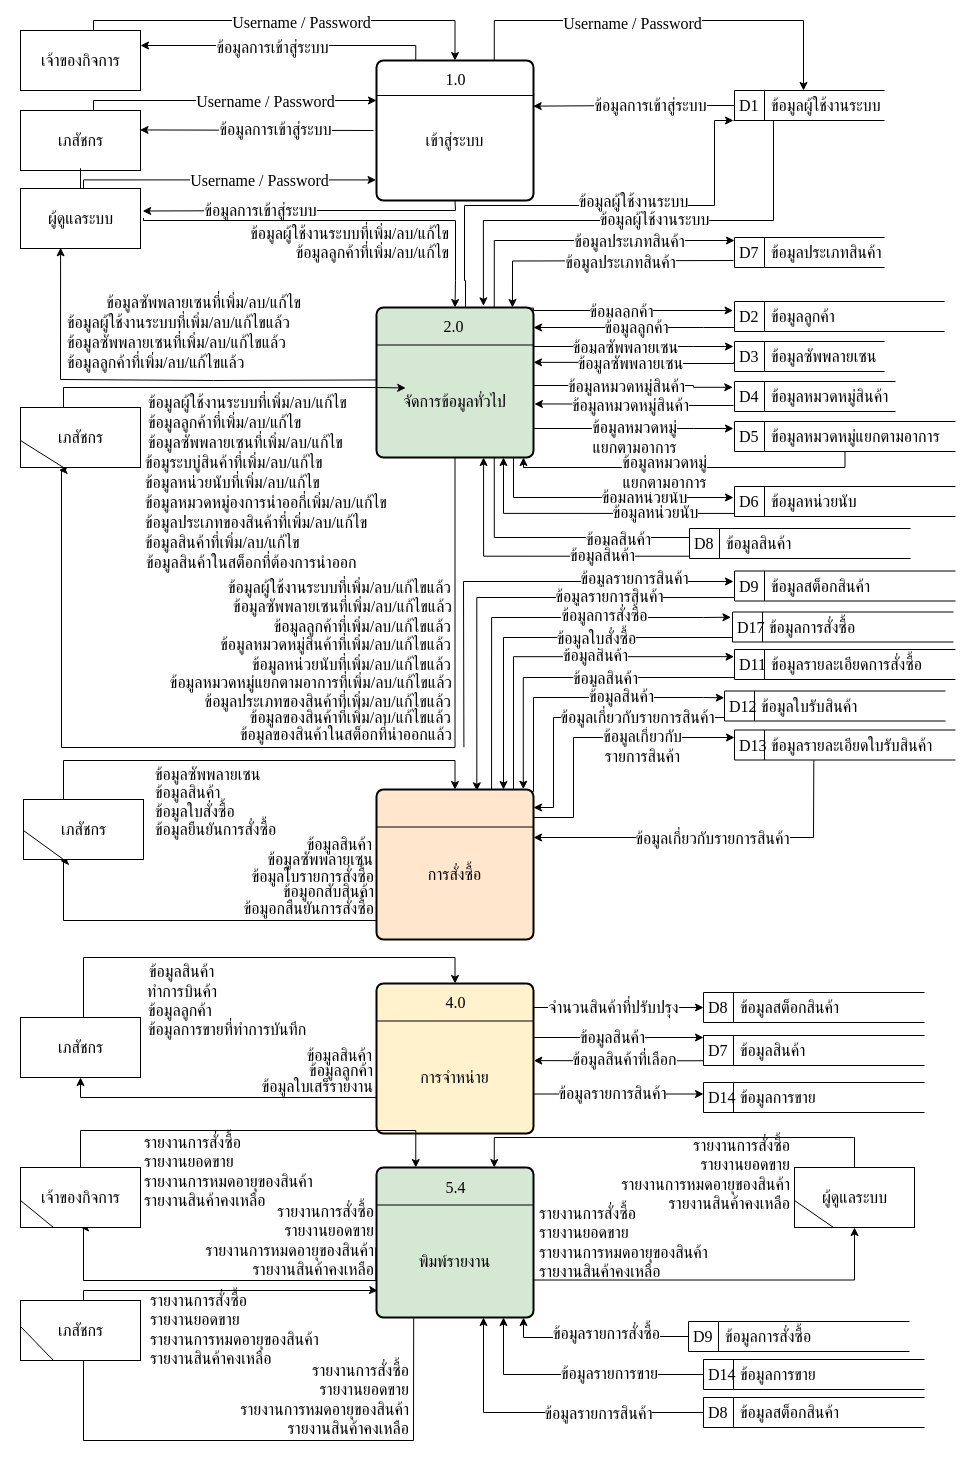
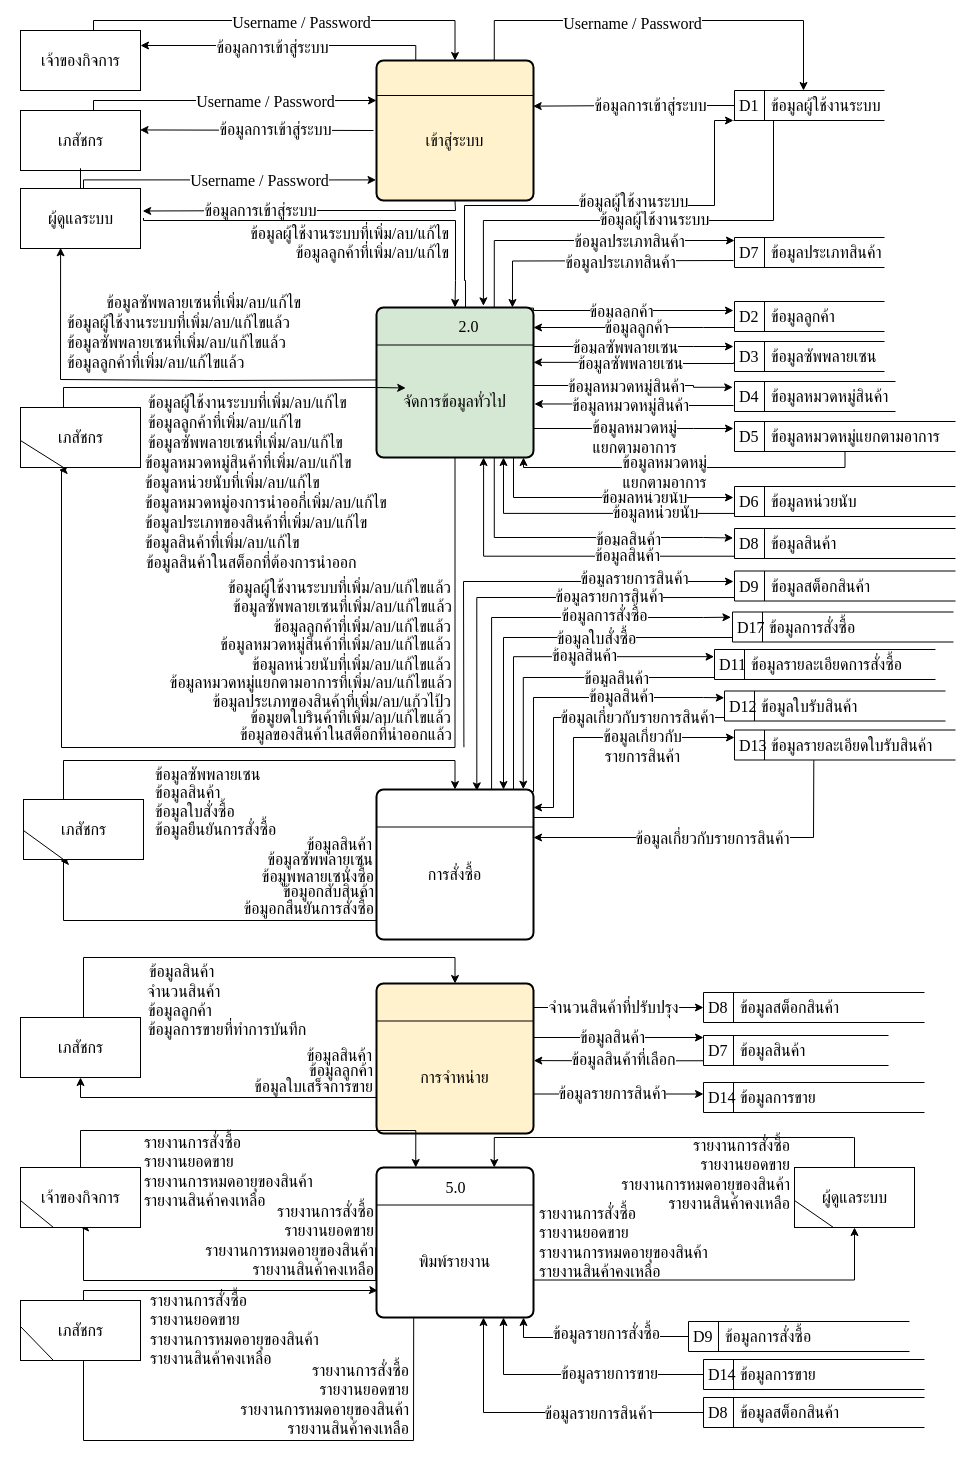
- <mxCell id="145" value="1.0" style="text;html=1;align=center;verticalAlign=middle;resizable=0;points=[];autosize=1;strokeColor=none;fillColor=none;fontSize=16;fontFamily=Tahoma;fontColor=default;" parent="1" vertex="1"><mxGeometry x="429.5" y="64" width="50" height="30" as="geometry" /></mxCell>
- <mxCell id="6" value="&lt;br style=&quot;font-size: 16px;&quot;&gt;เข้าสู่ระบบ" style="rounded=1;absoluteArcSize=1;arcSize=14;strokeWidth=2;fontFamily=Tahoma;fontSize=16;labelBackgroundColor=none;labelBorderColor=none;whiteSpace=wrap;html=1;verticalAlign=middle;horizontal=1;glass=0;shadow=0;" parent="1" vertex="1"><mxGeometry x="376" y="60" width="157" height="140" as="geometry" /></mxCell>
+ <mxCell id="6" value="&lt;br style=&quot;font-size: 16px;&quot;&gt;เข้าสู่ระบบ" style="rounded=1;absoluteArcSize=1;arcSize=14;strokeWidth=2;fontFamily=Tahoma;fontSize=16;labelBackgroundColor=none;labelBorderColor=none;whiteSpace=wrap;html=1;verticalAlign=middle;horizontal=1;glass=0;shadow=0;fillColor=#fff2cc;" parent="1" vertex="1"><mxGeometry x="376" y="60" width="157" height="140" as="geometry" /></mxCell>
- <mxCell id="45" value="D2&lt;span style=&quot;white-space: pre; font-size: 16px;&quot;&gt;&#09;&lt;/span&gt;ข้อมูลลูกค้า" style="html=1;dashed=0;whitespace=wrap;shape=mxgraph.dfd.dataStoreID;align=left;spacingLeft=3;points=[[0,0],[0.5,0],[1,0],[0,0.5],[1,0.5],[0,1],[0.5,1],[1,1]];shadow=0;glass=0;labelBackgroundColor=none;labelBorderColor=none;sketch=0;fontFamily=Tahoma;fontSize=16;fontColor=default;" parent="1" vertex="1"><mxGeometry x="734" y="301" width="210" height="30" as="geometry" /></mxCell>
+ <mxCell id="45" value="D2&lt;span style=&quot;white-space: pre; font-size: 16px;&quot;&gt;&#09;&lt;/span&gt;ข้อมูลลูกค้า" style="html=1;dashed=0;whitespace=wrap;shape=mxgraph.dfd.dataStoreID;align=left;spacingLeft=3;points=[[0,0],[0.5,0],[1,0],[0,0.5],[1,0.5],[0,1],[0.5,1],[1,1]];shadow=0;glass=0;labelBackgroundColor=none;labelBorderColor=none;sketch=0;fontFamily=Tahoma;fontSize=16;fontColor=default;" parent="1" vertex="1"><mxGeometry x="734" y="301" width="150" height="30" as="geometry" /></mxCell>
- <mxCell id="146" value="2.0" style="text;html=1;align=center;verticalAlign=middle;resizable=0;points=[];autosize=1;strokeColor=none;fillColor=none;fontSize=16;fontFamily=Tahoma;fontColor=default;" parent="1" vertex="1"><mxGeometry x="428" y="311" width="50" height="30" as="geometry" /></mxCell>
+ <mxCell id="146" value="2.0" style="text;html=1;align=center;verticalAlign=middle;resizable=0;points=[];autosize=1;strokeColor=none;fillColor=none;fontSize=16;fontFamily=Tahoma;fontColor=default;" parent="1" vertex="1"><mxGeometry x="443" y="311" width="50" height="30" as="geometry" /></mxCell>
- <mxCell id="51" value="ข้อมูระบบู่สินค้าที่เพิ่ม/ลบ/แก้ไข" style="text;html=1;align=left;verticalAlign=middle;resizable=0;points=[];autosize=1;strokeColor=none;fillColor=none;fontSize=16;fontFamily=Tahoma;fontColor=default;" parent="1" vertex="1"><mxGeometry x="143" y="447" width="260" height="30" as="geometry" /></mxCell>
+ <mxCell id="51" value="ข้อมูลหมวดหมู่สินค้าที่เพิ่ม/ลบ/แก้ไข" style="text;html=1;align=left;verticalAlign=middle;resizable=0;points=[];autosize=1;strokeColor=none;fillColor=none;fontSize=16;fontFamily=Tahoma;fontColor=default;" parent="1" vertex="1"><mxGeometry x="143" y="447" width="260" height="30" as="geometry" /></mxCell>
- <mxCell id="85" value="D8&lt;span style=&quot;white-space: pre; font-size: 16px;&quot;&gt;&#09;&lt;/span&gt;ข้อมูลสินค้า" style="html=1;dashed=0;whitespace=wrap;shape=mxgraph.dfd.dataStoreID;align=left;spacingLeft=3;points=[[0,0],[0.5,0],[1,0],[0,0.5],[1,0.5],[0,1],[0.5,1],[1,1]];shadow=0;glass=0;labelBackgroundColor=none;labelBorderColor=none;sketch=0;fontFamily=Tahoma;fontSize=16;fontColor=default;" parent="1" vertex="1"><mxGeometry x="689" y="528" width="221" height="30" as="geometry" /></mxCell>
+ <mxCell id="85" value="D8&lt;span style=&quot;white-space: pre; font-size: 16px;&quot;&gt;&#09;&lt;/span&gt;ข้อมูลสินค้า" style="html=1;dashed=0;whitespace=wrap;shape=mxgraph.dfd.dataStoreID;align=left;spacingLeft=3;points=[[0,0],[0.5,0],[1,0],[0,0.5],[1,0.5],[0,1],[0.5,1],[1,1]];shadow=0;glass=0;labelBackgroundColor=none;labelBorderColor=none;sketch=0;fontFamily=Tahoma;fontSize=16;fontColor=default;" parent="1" vertex="1"><mxGeometry x="734" y="528" width="221" height="30" as="geometry" /></mxCell>
- <mxCell id="94" value="D11&lt;span style=&quot;white-space: pre; font-size: 16px;&quot;&gt;&#09;&lt;/span&gt;ข้อมูลรายละเอียดการสั่งซื้อ" style="html=1;dashed=0;whitespace=wrap;shape=mxgraph.dfd.dataStoreID;align=left;spacingLeft=3;points=[[0,0],[0.5,0],[1,0],[0,0.5],[1,0.5],[0,1],[0.5,1],[1,1]];shadow=0;glass=0;labelBackgroundColor=none;labelBorderColor=none;sketch=0;fontFamily=Tahoma;fontSize=16;fontColor=default;" parent="1" vertex="1"><mxGeometry x="734" y="649" width="221" height="30" as="geometry" /></mxCell>
+ <mxCell id="94" value="D11&lt;span style=&quot;white-space: pre; font-size: 16px;&quot;&gt;&#09;&lt;/span&gt;ข้อมูลรายละเอียดการสั่งซื้อ" style="html=1;dashed=0;whitespace=wrap;shape=mxgraph.dfd.dataStoreID;align=left;spacingLeft=3;points=[[0,0],[0.5,0],[1,0],[0,0.5],[1,0.5],[0,1],[0.5,1],[1,1]];shadow=0;glass=0;labelBackgroundColor=none;labelBorderColor=none;sketch=0;fontFamily=Tahoma;fontSize=16;fontColor=default;" parent="1" vertex="1"><mxGeometry x="714" y="649" width="221" height="30" as="geometry" /></mxCell>
- <mxCell id="68" value="ข้อมูลประเภทของสินค้าที่เพิ่ม/ลบ/แก้ไขแล้ว" style="text;html=1;align=right;verticalAlign=middle;resizable=0;points=[];autosize=1;strokeColor=none;fillColor=none;fontSize=16;fontFamily=Tahoma;fontColor=default;" parent="1" vertex="1"><mxGeometry x="142" y="686" width="310" height="30" as="geometry" /></mxCell>
+ <mxCell id="68" value="ข้อมูลประเภทของสินค้าที่เพิ่ม/ลบ/แก้วไป้ว" style="text;html=1;align=right;verticalAlign=middle;resizable=0;points=[];autosize=1;strokeColor=none;fillColor=none;fontSize=16;fontFamily=Tahoma;fontColor=default;" parent="1" vertex="1"><mxGeometry x="142" y="686" width="310" height="30" as="geometry" /></mxCell>
- <mxCell id="87" value="ข้อมูลของสินค้าที่เพิ่ม/ลบ/แก้ไขแล้ว" style="text;html=1;align=right;verticalAlign=middle;resizable=0;points=[];autosize=1;strokeColor=none;fillColor=none;fontSize=16;fontFamily=Tahoma;fontColor=default;" parent="1" vertex="1"><mxGeometry x="192" y="702" width="260" height="30" as="geometry" /></mxCell>
+ <mxCell id="87" value="ข้อมูยดใบรินค้าที่เพิ่ม/ลบ/แก้ไขแล้ว" style="text;html=1;align=right;verticalAlign=middle;resizable=0;points=[];autosize=1;strokeColor=none;fillColor=none;fontSize=16;fontFamily=Tahoma;fontColor=default;" parent="1" vertex="1"><mxGeometry x="192" y="702" width="260" height="30" as="geometry" /></mxCell>
- <mxCell id="76" value="&lt;br style=&quot;font-size: 16px;&quot;&gt;การสั่งซื้อ" style="rounded=1;absoluteArcSize=1;arcSize=14;strokeWidth=2;fontFamily=Tahoma;fontSize=16;labelBackgroundColor=none;labelBorderColor=none;whiteSpace=wrap;html=1;verticalAlign=middle;horizontal=1;glass=0;shadow=0;fillColor=#ffe6cc;" parent="1" vertex="1"><mxGeometry x="376" y="789" width="157" height="150" as="geometry" /></mxCell>
+ <mxCell id="76" value="&lt;br style=&quot;font-size: 16px;&quot;&gt;การสั่งซื้อ" style="rounded=1;absoluteArcSize=1;arcSize=14;strokeWidth=2;fontFamily=Tahoma;fontSize=16;labelBackgroundColor=none;labelBorderColor=none;whiteSpace=wrap;html=1;verticalAlign=middle;horizontal=1;glass=0;shadow=0;" parent="1" vertex="1"><mxGeometry x="376" y="789" width="157" height="150" as="geometry" /></mxCell>
- <mxCell id="106" value="ข้อมูลใบรายการสั่งซื้อ" style="text;html=1;align=right;verticalAlign=middle;resizable=0;points=[];autosize=1;strokeColor=none;fillColor=none;fontSize=16;fontFamily=Tahoma;fontColor=default;" parent="1" vertex="1"><mxGeometry x="205" y="861" width="170" height="30" as="geometry" /></mxCell>
+ <mxCell id="106" value="ข้อมูพพลายเซนั่งซื้อ" style="text;html=1;align=right;verticalAlign=middle;resizable=0;points=[];autosize=1;strokeColor=none;fillColor=none;fontSize=16;fontFamily=Tahoma;fontColor=default;" parent="1" vertex="1"><mxGeometry x="205" y="861" width="170" height="30" as="geometry" /></mxCell>
- <mxCell id="122" value="ทำการบินค้า" style="text;html=1;align=left;verticalAlign=middle;resizable=0;points=[];autosize=1;strokeColor=none;fillColor=none;fontSize=16;fontFamily=Tahoma;fontColor=default;" parent="1" vertex="1"><mxGeometry x="145" y="976" width="100" height="30" as="geometry" /></mxCell>
+ <mxCell id="122" value="จำนวนสินค้า" style="text;html=1;align=left;verticalAlign=middle;resizable=0;points=[];autosize=1;strokeColor=none;fillColor=none;fontSize=16;fontFamily=Tahoma;fontColor=default;" parent="1" vertex="1"><mxGeometry x="145" y="976" width="100" height="30" as="geometry" /></mxCell>
- <mxCell id="147" value="4.0" style="text;html=1;align=center;verticalAlign=middle;resizable=0;points=[];autosize=1;strokeColor=none;fillColor=none;fontSize=16;fontFamily=Tahoma;fontColor=default;" parent="1" vertex="1"><mxGeometry x="429.5" y="987" width="50" height="30" as="geometry" /></mxCell>
- <mxCell id="173" value="D7&lt;span style=&quot;white-space: pre; font-size: 16px;&quot;&gt;&#09;&lt;/span&gt;ข้อมูลสินค้า" style="html=1;dashed=0;whitespace=wrap;shape=mxgraph.dfd.dataStoreID;align=left;spacingLeft=3;points=[[0,0],[0.5,0],[1,0],[0,0.5],[1,0.5],[0,1],[0.5,1],[1,1]];shadow=0;glass=0;labelBackgroundColor=none;labelBorderColor=none;sketch=0;fontFamily=Tahoma;fontSize=16;fontColor=default;" parent="1" vertex="1"><mxGeometry x="703" y="1035" width="221" height="30" as="geometry" /></mxCell>
+ <mxCell id="173" value="D7&lt;span style=&quot;white-space: pre; font-size: 16px;&quot;&gt;&#09;&lt;/span&gt;ข้อมูลสินค้า" style="html=1;dashed=0;whitespace=wrap;shape=mxgraph.dfd.dataStoreID;align=left;spacingLeft=3;points=[[0,0],[0.5,0],[1,0],[0,0.5],[1,0.5],[0,1],[0.5,1],[1,1]];shadow=0;glass=0;labelBackgroundColor=none;labelBorderColor=none;sketch=0;fontFamily=Tahoma;fontSize=16;fontColor=default;" parent="1" vertex="1"><mxGeometry x="703" y="1035" width="185" height="30" as="geometry" /></mxCell>
- <mxCell id="126" value="ข้อมูลใบเสร็รายงาน" style="text;html=1;align=right;verticalAlign=middle;resizable=0;points=[];autosize=1;strokeColor=none;fillColor=none;fontSize=16;fontFamily=Tahoma;fontColor=default;" parent="1" vertex="1"><mxGeometry x="214" y="1071" width="160" height="30" as="geometry" /></mxCell>
+ <mxCell id="126" value="ข้อมูลใบเสร็จการขาย" style="text;html=1;align=right;verticalAlign=middle;resizable=0;points=[];autosize=1;strokeColor=none;fillColor=none;fontSize=16;fontFamily=Tahoma;fontColor=default;" parent="1" vertex="1"><mxGeometry x="214" y="1071" width="160" height="30" as="geometry" /></mxCell>
- <mxCell id="148" value="5.4" style="text;html=1;align=center;verticalAlign=middle;resizable=0;points=[];autosize=1;strokeColor=none;fillColor=none;fontSize=16;fontFamily=Tahoma;fontColor=default;" parent="1" vertex="1"><mxGeometry x="429.5" y="1172" width="50" height="30" as="geometry" /></mxCell>
+ <mxCell id="148" value="5.0" style="text;html=1;align=center;verticalAlign=middle;resizable=0;points=[];autosize=1;strokeColor=none;fillColor=none;fontSize=16;fontFamily=Tahoma;fontColor=default;" parent="1" vertex="1"><mxGeometry x="429.5" y="1172" width="50" height="30" as="geometry" /></mxCell>
- <mxCell id="131" value="&lt;br style=&quot;font-size: 16px;&quot;&gt;&lt;br style=&quot;font-size: 16px;&quot;&gt;พิมพ์รายงาน" style="rounded=1;absoluteArcSize=1;arcSize=14;strokeWidth=2;fontFamily=Tahoma;fontSize=16;labelBackgroundColor=none;labelBorderColor=none;whiteSpace=wrap;html=1;verticalAlign=middle;horizontal=1;glass=0;shadow=0;fillColor=#d5e8d4;" parent="1" vertex="1"><mxGeometry x="376" y="1167" width="157" height="150" as="geometry" /></mxCell>
+ <mxCell id="131" value="&lt;br style=&quot;font-size: 16px;&quot;&gt;&lt;br style=&quot;font-size: 16px;&quot;&gt;พิมพ์รายงาน" style="rounded=1;absoluteArcSize=1;arcSize=14;strokeWidth=2;fontFamily=Tahoma;fontSize=16;labelBackgroundColor=none;labelBorderColor=none;whiteSpace=wrap;html=1;verticalAlign=middle;horizontal=1;glass=0;shadow=0;" parent="1" vertex="1"><mxGeometry x="376" y="1167" width="157" height="150" as="geometry" /></mxCell>
